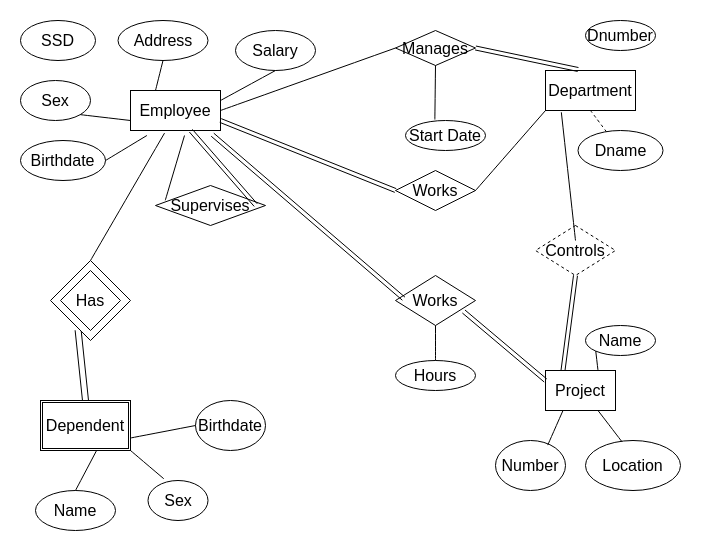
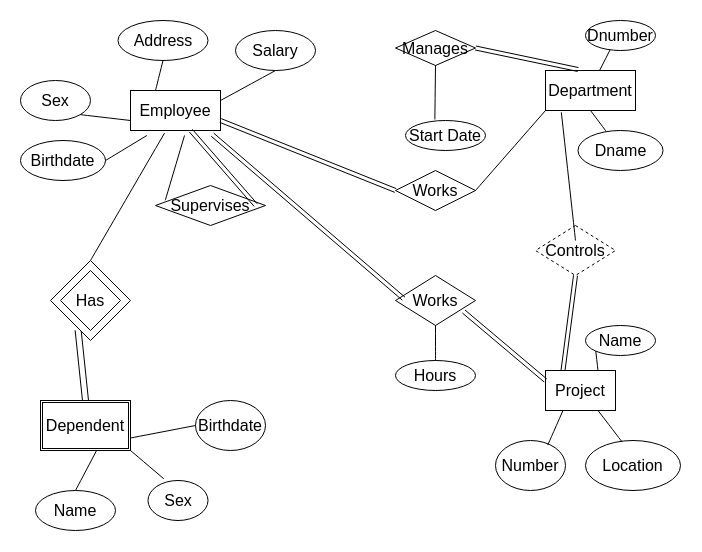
- <mxCell id="6" value="SSD" style="ellipse;whiteSpace=wrap;html=1;fontSize=16;" vertex="1" parent="1"><mxGeometry x="20" y="20" width="75" height="40" as="geometry" /></mxCell>
+ <mxCell id="38" value="" style="endArrow=none;html=1;rounded=0;fontSize=12;startSize=8;endSize=8;curved=1;exitX=0.602;exitY=-0.005;exitDx=0;exitDy=0;exitPerimeter=0;entryX=0.351;entryY=0.98;entryDx=0;entryDy=0;entryPerimeter=0;" edge="1" parent="1" source="2" target="34"><mxGeometry width="50" height="50" relative="1" as="geometry"><mxPoint x="555" y="220" as="sourcePoint" /><mxPoint x="615" y="170" as="targetPoint" /></mxGeometry></mxCell>
- <mxCell id="32" value="" style="endArrow=none;html=1;rounded=0;fontSize=12;startSize=8;endSize=8;curved=1;entryX=0;entryY=0.5;entryDx=0;entryDy=0;exitX=1;exitY=0.5;exitDx=0;exitDy=0;" edge="1" parent="1" source="3" target="11"><mxGeometry width="50" height="50" relative="1" as="geometry"><mxPoint x="315" as="sourcePoint" y="120" /><mxPoint x="365" y="70" as="targetPoint" /></mxGeometry></mxCell>
- <mxCell id="39" value="" style="endArrow=none;html=1;rounded=0;fontSize=12;startSize=8;endSize=8;curved=1;entryX=0.5;entryY=1;entryDx=0;entryDy=0;dashed=1;" edge="1" parent="1" source="33" target="2"><mxGeometry width="50" height="50" relative="1" as="geometry"><mxPoint x="515" y="300" as="sourcePoint" /><mxPoint x="565" y="250" as="targetPoint" /></mxGeometry></mxCell>
+ <mxCell id="39" value="" style="endArrow=none;html=1;rounded=0;fontSize=12;startSize=8;endSize=8;curved=1;entryX=0.5;entryY=1;entryDx=0;entryDy=0;" edge="1" parent="1" source="33" target="2"><mxGeometry width="50" height="50" relative="1" as="geometry"><mxPoint x="515" y="300" as="sourcePoint" /><mxPoint x="565" y="250" as="targetPoint" /></mxGeometry></mxCell>
